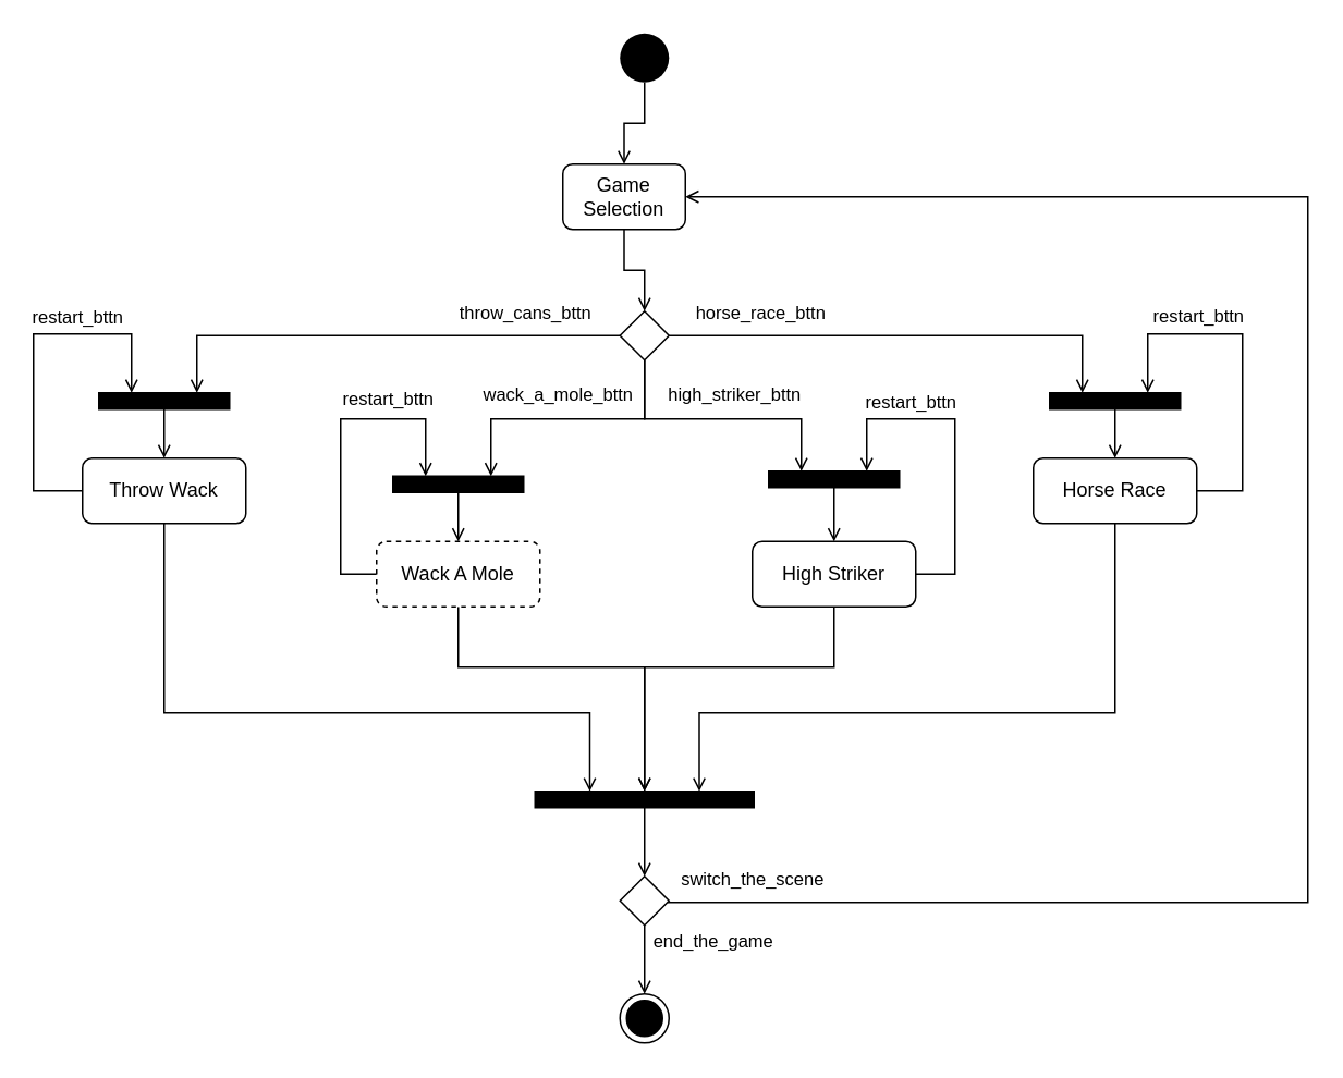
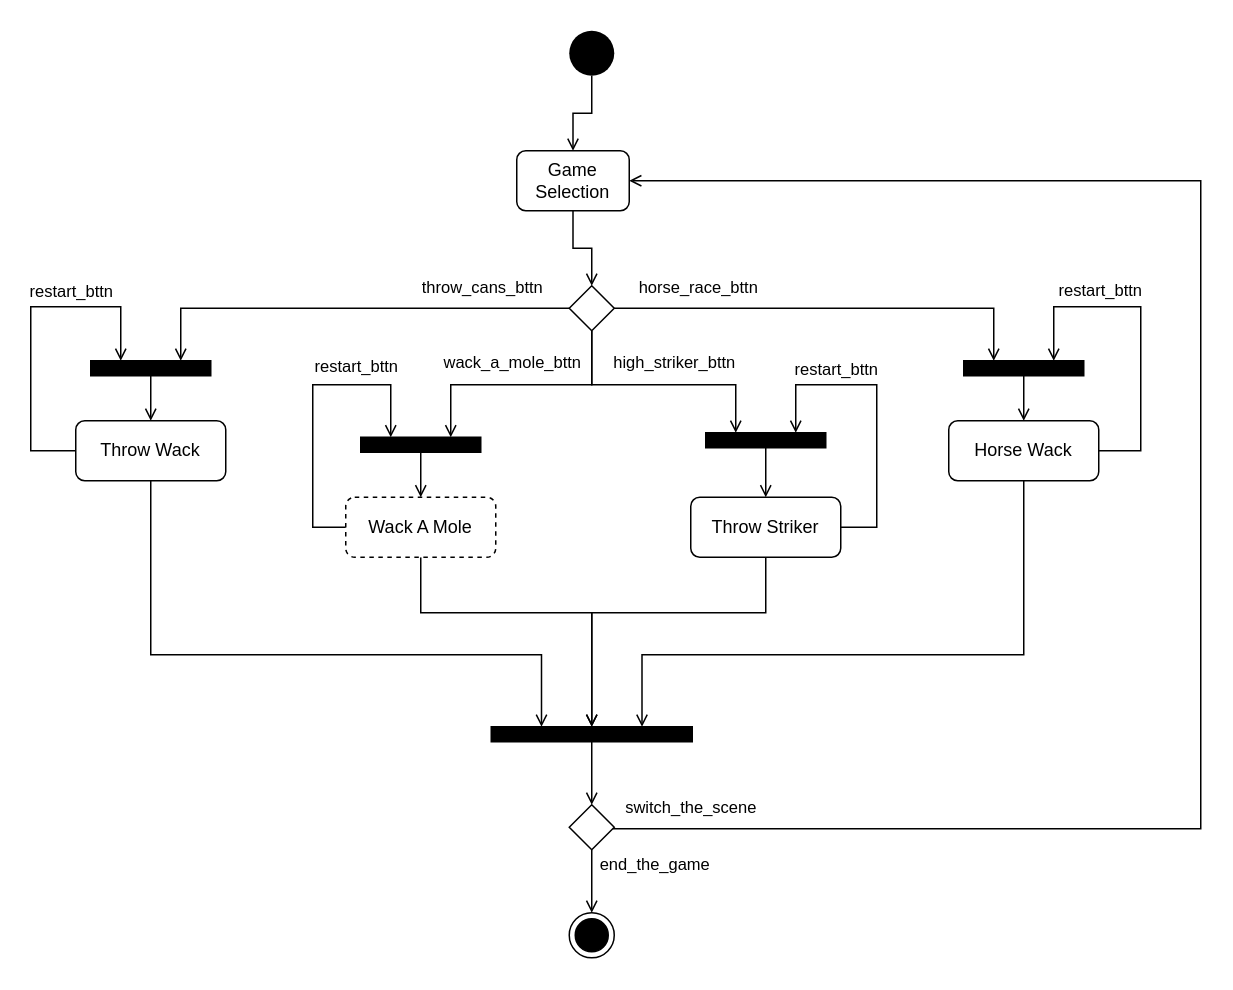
- <mxCell id="29" value="Horse Race" style="rounded=1;whiteSpace=wrap;html=1;" vertex="1" parent="1"><mxGeometry x="632" y="280" width="100" height="40" as="geometry" /></mxCell>
+ <mxCell id="29" value="Horse Wack" style="rounded=1;whiteSpace=wrap;html=1;" vertex="1" parent="1"><mxGeometry x="632" y="280" width="100" height="40" as="geometry" /></mxCell>
- <mxCell id="25" value="High Striker" style="rounded=1;whiteSpace=wrap;html=1;" vertex="1" parent="1"><mxGeometry x="460" y="331" width="100" height="40" as="geometry" /></mxCell>
+ <mxCell id="25" value="Throw Striker" style="rounded=1;whiteSpace=wrap;html=1;" vertex="1" parent="1"><mxGeometry x="460" y="331" width="100" height="40" as="geometry" /></mxCell>
